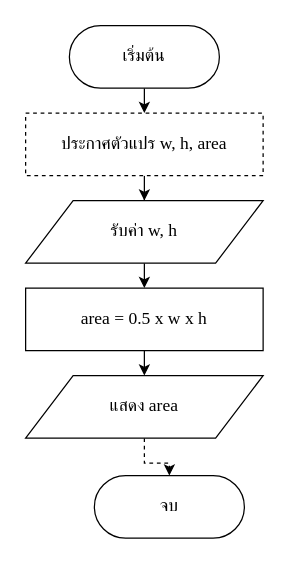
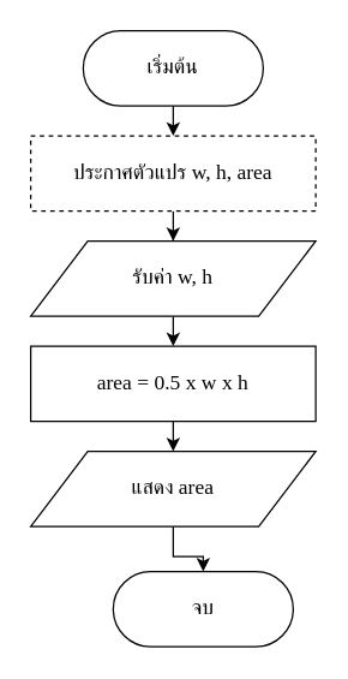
- <mxCell id="10" style="edgeStyle=orthogonalEdgeStyle;rounded=0;orthogonalLoop=1;jettySize=auto;html=1;exitX=0.5;exitY=1;exitDx=0;exitDy=0;dashed=1;" edge="1" parent="1" source="11" target="12"><mxGeometry relative="1" as="geometry" /></mxCell>
+ <mxCell id="10" style="edgeStyle=orthogonalEdgeStyle;rounded=0;orthogonalLoop=1;jettySize=auto;html=1;exitX=0.5;exitY=1;exitDx=0;exitDy=0;" edge="1" parent="1" source="11" target="12"><mxGeometry relative="1" as="geometry" /></mxCell>
